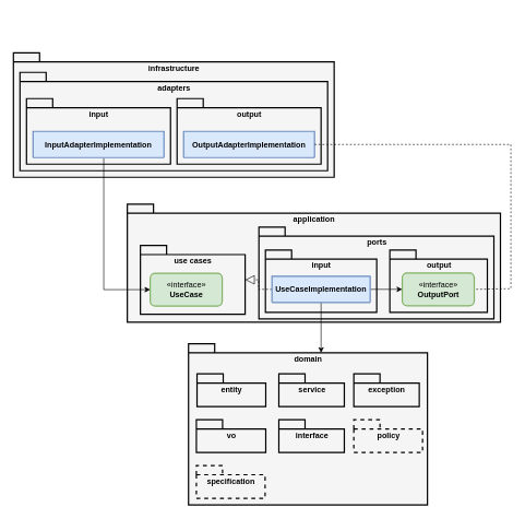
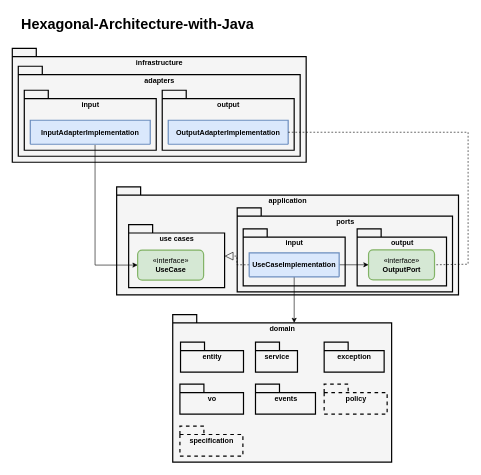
+ <mxCell id="2" value="&lt;h1&gt;Hexagonal-Architecture-with-Java&lt;/h1&gt;" style="text;html=1;strokeColor=none;fillColor=none;spacing=5;spacingTop=-20;whiteSpace=wrap;overflow=hidden;rounded=0;" parent="1" vertex="1"><mxGeometry x="30" y="20" width="720" height="40" as="geometry" /></mxCell>
- <mxCell id="15" value="service" style="shape=folder;fontStyle=1;spacingTop=10;tabWidth=40;tabHeight=14;tabPosition=left;html=1;verticalAlign=top;fillColor=#F5F5F5;strokeWidth=2;" parent="1" vertex="1"><mxGeometry x="425.5" y="570" width="100" height="50" as="geometry" /></mxCell>
+ <mxCell id="15" value="service" style="shape=folder;fontStyle=1;spacingTop=10;tabWidth=40;tabHeight=14;tabPosition=left;html=1;verticalAlign=top;fillColor=#F5F5F5;strokeWidth=2;" parent="1" vertex="1"><mxGeometry x="425.5" y="570" width="70" height="50" as="geometry" /></mxCell>
- <mxCell id="19" value="interface" style="shape=folder;fontStyle=1;spacingTop=10;tabWidth=40;tabHeight=14;tabPosition=left;html=1;verticalAlign=top;fillColor=#F5F5F5;strokeWidth=2;" parent="1" vertex="1"><mxGeometry x="425.5" y="640" width="100" height="50" as="geometry" /></mxCell>
+ <mxCell id="19" value="events" style="shape=folder;fontStyle=1;spacingTop=10;tabWidth=40;tabHeight=14;tabPosition=left;html=1;verticalAlign=top;fillColor=#F5F5F5;strokeWidth=2;" parent="1" vertex="1"><mxGeometry x="425.5" y="640" width="100" height="50" as="geometry" /></mxCell>
